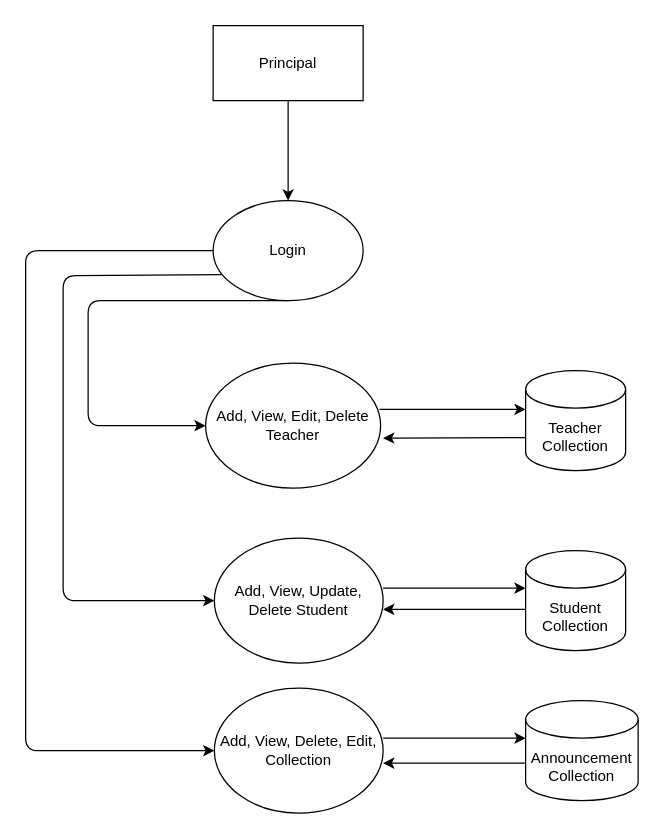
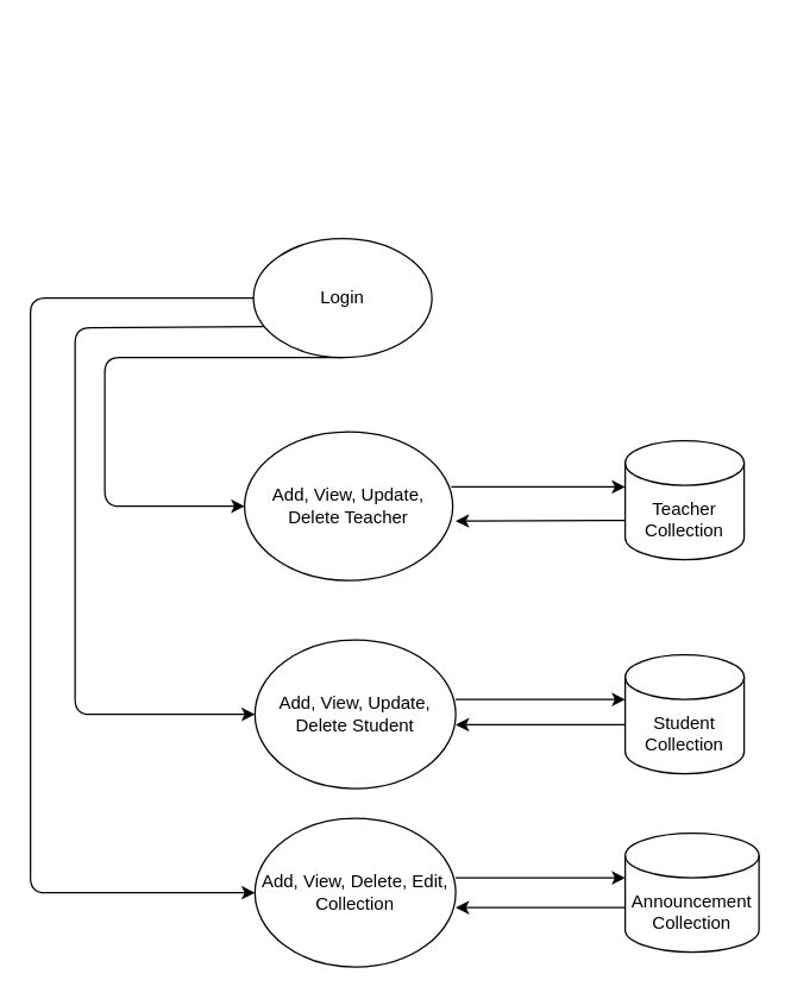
- <mxCell id="3" value="Principal" style="rounded=0;whiteSpace=wrap;html=1;" parent="1" vertex="1"><mxGeometry x="170" y="20" width="120" height="60" as="geometry" /></mxCell>
- <mxCell id="2" style="edgeStyle=none;html=1;entryX=0.5;entryY=0;entryDx=0;entryDy=0;" parent="1" source="3" target="7" edge="1"><mxGeometry relative="1" as="geometry" /></mxCell>
- <mxCell id="9" value="Add, View, Edit, Delete Teacher" style="ellipse;whiteSpace=wrap;html=1;" parent="1" vertex="1"><mxGeometry x="164" y="290" width="140" height="100" as="geometry" /></mxCell>
+ <mxCell id="9" value="Add, View, Update, Delete Teacher" style="ellipse;whiteSpace=wrap;html=1;" parent="1" vertex="1"><mxGeometry x="164" y="290" width="140" height="100" as="geometry" /></mxCell>
